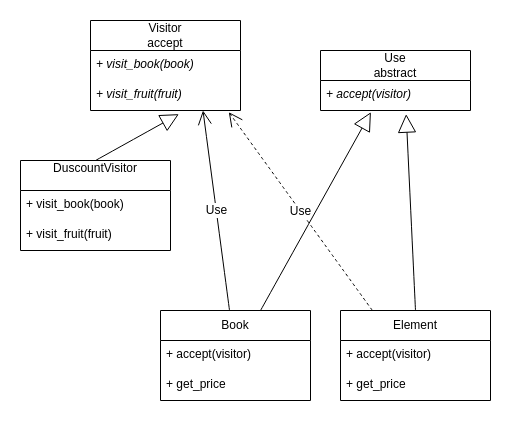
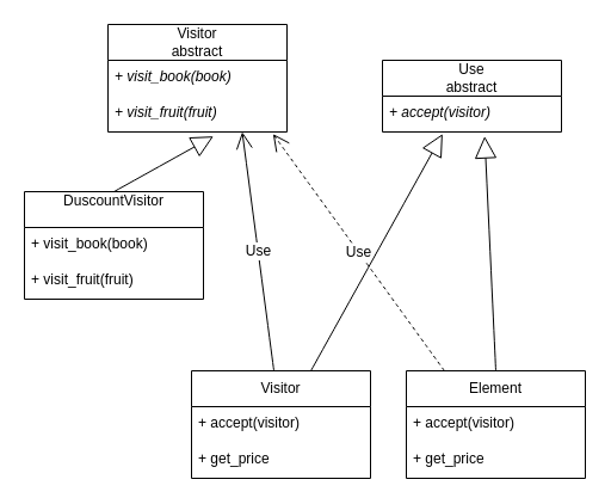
- <mxCell id="10" value="&lt;div&gt;Visitor&lt;/div&gt;&lt;div&gt;accept&lt;/div&gt;" style="swimlane;fontStyle=0;childLayout=stackLayout;horizontal=1;startSize=30;fillColor=none;horizontalStack=0;resizeParent=1;resizeParentMax=0;resizeLast=0;collapsible=1;marginBottom=0;whiteSpace=wrap;html=1;" vertex="1" parent="1"><mxGeometry x="90" y="20" width="150" height="90" as="geometry" /></mxCell>
+ <mxCell id="10" value="&lt;div&gt;Visitor&lt;/div&gt;&lt;div&gt;abstract&lt;/div&gt;" style="swimlane;fontStyle=0;childLayout=stackLayout;horizontal=1;startSize=30;fillColor=none;horizontalStack=0;resizeParent=1;resizeParentMax=0;resizeLast=0;collapsible=1;marginBottom=0;whiteSpace=wrap;html=1;" vertex="1" parent="1"><mxGeometry x="90" y="20" width="150" height="90" as="geometry" /></mxCell>
- <mxCell id="4" value="Book" style="swimlane;fontStyle=0;childLayout=stackLayout;horizontal=1;startSize=30;fillColor=none;horizontalStack=0;resizeParent=1;resizeParentMax=0;resizeLast=0;collapsible=1;marginBottom=0;whiteSpace=wrap;html=1;" vertex="1" parent="1"><mxGeometry x="160" y="310" width="150" height="90" as="geometry" /></mxCell>
+ <mxCell id="4" value="Visitor" style="swimlane;fontStyle=0;childLayout=stackLayout;horizontal=1;startSize=30;fillColor=none;horizontalStack=0;resizeParent=1;resizeParentMax=0;resizeLast=0;collapsible=1;marginBottom=0;whiteSpace=wrap;html=1;" vertex="1" parent="1"><mxGeometry x="160" y="310" width="150" height="90" as="geometry" /></mxCell>
